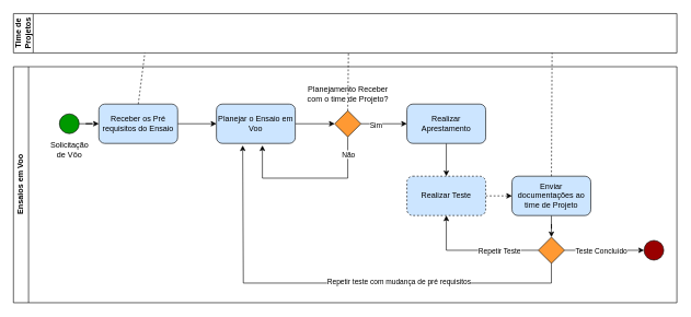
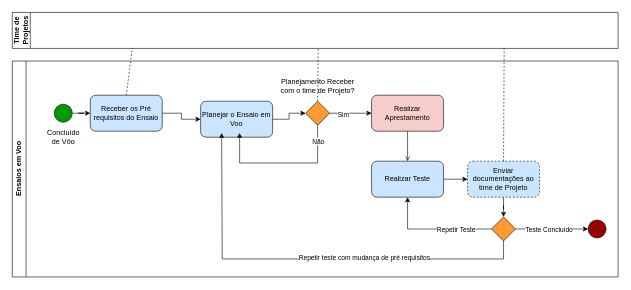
- <mxCell id="4" value="Planejar o Ensaio em Voo" style="rounded=1;whiteSpace=wrap;html=1;fillColor=#CCE5FF;" parent="2" vertex="1"><mxGeometry x="309" y="57" width="120" height="60" as="geometry" /></mxCell>
+ <mxCell id="4" value="Planejar o Ensaio em Voo" style="rounded=1;whiteSpace=wrap;html=1;fillColor=#CCE5FF;" parent="2" vertex="1"><mxGeometry x="314" y="67" width="120" height="60" as="geometry" /></mxCell>
- <mxCell id="15" value="Realizar Aprestamento" style="rounded=1;whiteSpace=wrap;html=1;fillColor=#CCE5FF;" parent="2" vertex="1"><mxGeometry x="599" y="57" width="120" height="60" as="geometry" /></mxCell>
+ <mxCell id="15" value="Realizar Aprestamento" style="rounded=1;whiteSpace=wrap;html=1;fillColor=#f8cecc;" parent="2" vertex="1"><mxGeometry x="599" y="57" width="120" height="60" as="geometry" /></mxCell>
- <mxCell id="7" value="Solicitação de Vôo" style="text;html=1;strokeColor=none;fillColor=none;align=center;verticalAlign=middle;whiteSpace=wrap;rounded=0;" parent="2" vertex="1"><mxGeometry x="52.5" y="117" width="65" height="18" as="geometry" /></mxCell>
+ <mxCell id="7" value="Concluído de Vôo" style="text;html=1;strokeColor=none;fillColor=none;align=center;verticalAlign=middle;whiteSpace=wrap;rounded=0;" parent="2" vertex="1"><mxGeometry x="52.5" y="117" width="65" height="18" as="geometry" /></mxCell>
- <mxCell id="14" value="" style="edgeStyle=orthogonalEdgeStyle;rounded=0;orthogonalLoop=1;jettySize=auto;html=1;fillColor=#CCE5FF;" parent="2" source="15" target="17" edge="1"><mxGeometry relative="1" as="geometry" /></mxCell>
+ <mxCell id="14" value="" style="edgeStyle=orthogonalEdgeStyle;rounded=0;orthogonalLoop=1;jettySize=auto;html=1;fillColor=#CCE5FF;endArrow=open;" parent="2" source="15" target="17" edge="1"><mxGeometry relative="1" as="geometry" /></mxCell>
- <mxCell id="17" value="Realizar Teste" style="whiteSpace=wrap;html=1;rounded=1;fillColor=#CCE5FF;dashed=1;" parent="2" vertex="1"><mxGeometry x="599" y="167" width="120" height="60" as="geometry" /></mxCell>
+ <mxCell id="17" value="Realizar Teste" style="whiteSpace=wrap;html=1;rounded=1;fillColor=#CCE5FF;" parent="2" vertex="1"><mxGeometry x="599" y="167" width="120" height="60" as="geometry" /></mxCell>
- <mxCell id="16" value="" style="edgeStyle=orthogonalEdgeStyle;rounded=0;orthogonalLoop=1;jettySize=auto;html=1;fillColor=#CCE5FF;dashed=1;" parent="2" source="17" target="19" edge="1"><mxGeometry relative="1" as="geometry" /></mxCell>
+ <mxCell id="16" value="" style="edgeStyle=orthogonalEdgeStyle;rounded=0;orthogonalLoop=1;jettySize=auto;html=1;fillColor=#CCE5FF;" parent="2" source="17" target="19" edge="1"><mxGeometry relative="1" as="geometry" /></mxCell>
- <mxCell id="19" value="Enviar documentações ao time de Projeto" style="whiteSpace=wrap;html=1;rounded=1;fillColor=#CCE5FF;" parent="2" vertex="1"><mxGeometry x="759" y="167" width="120" height="60" as="geometry" /></mxCell>
+ <mxCell id="19" value="Enviar documentações ao time de Projeto" style="whiteSpace=wrap;html=1;rounded=1;fillColor=#CCE5FF;dashed=1;" parent="2" vertex="1"><mxGeometry x="759" y="167" width="120" height="60" as="geometry" /></mxCell>
